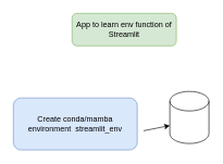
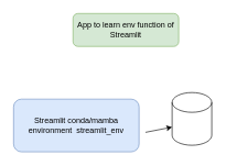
- <mxCell id="3" value="Create conda/mamba environment&amp;nbsp; streamlit_env" style="rounded=1;whiteSpace=wrap;html=1;fillColor=#dae8fc;strokeColor=#6c8ebf;" vertex="1" parent="1"><mxGeometry x="20" y="150" width="190" height="80" as="geometry" /></mxCell>
+ <mxCell id="3" value="Streamlit conda/mamba environment&amp;nbsp; streamlit_env" style="rounded=1;whiteSpace=wrap;html=1;fillColor=#dae8fc;strokeColor=#6c8ebf;" vertex="1" parent="1"><mxGeometry x="20" y="150" width="190" height="80" as="geometry" /></mxCell>
